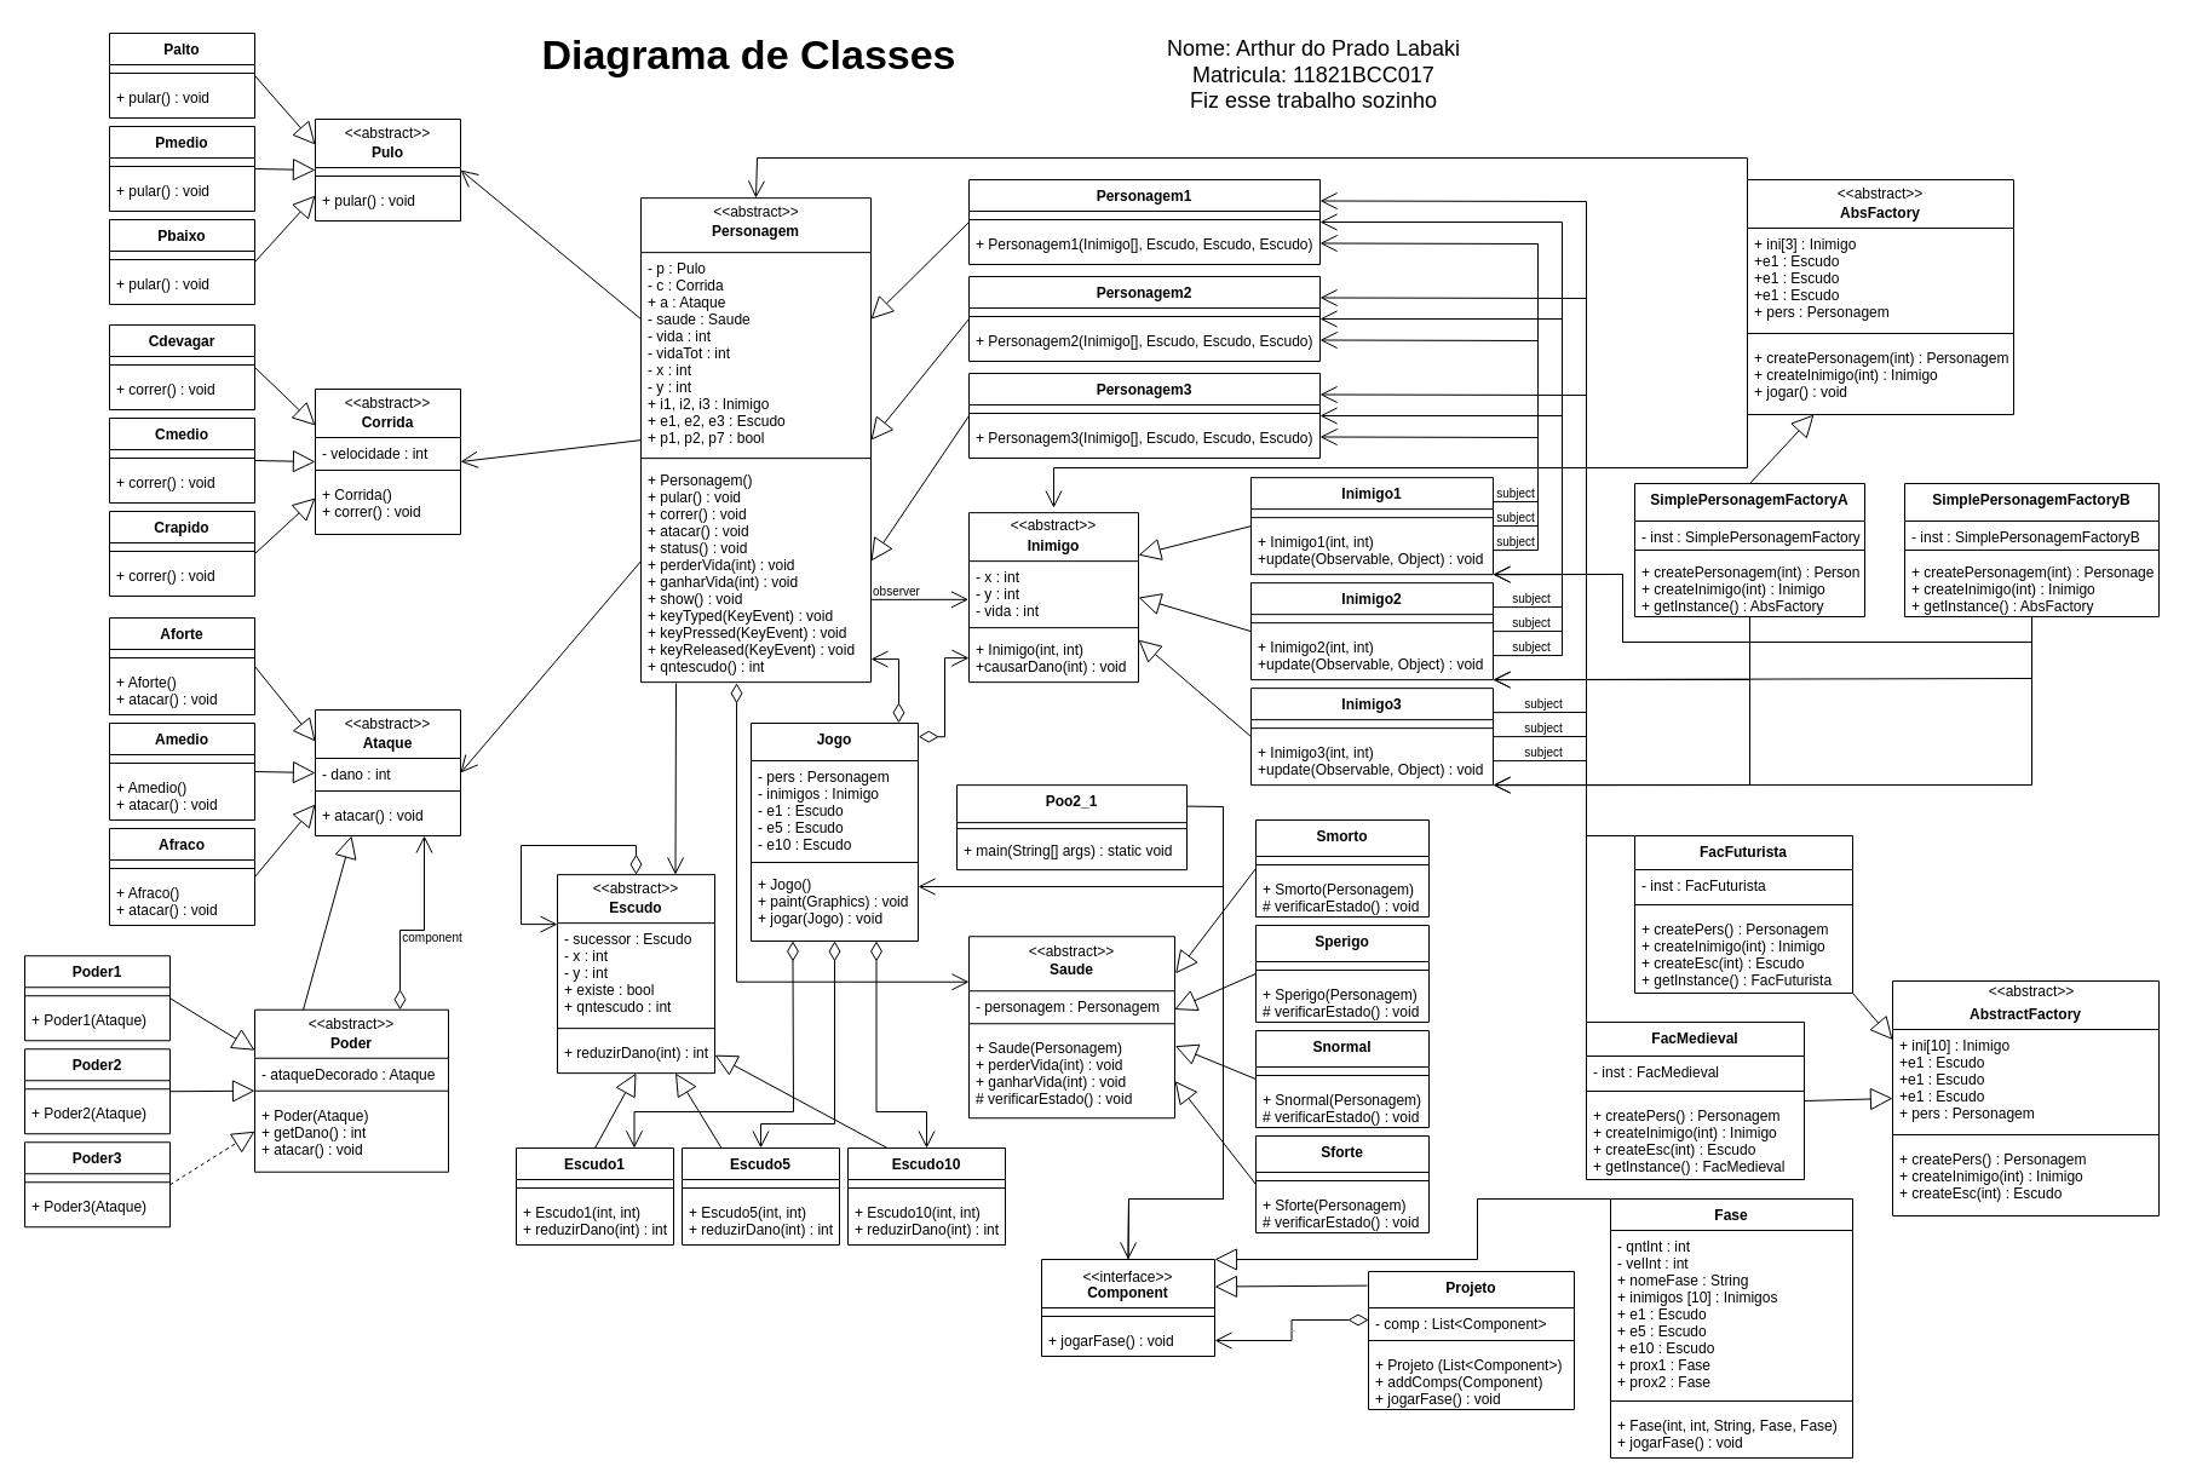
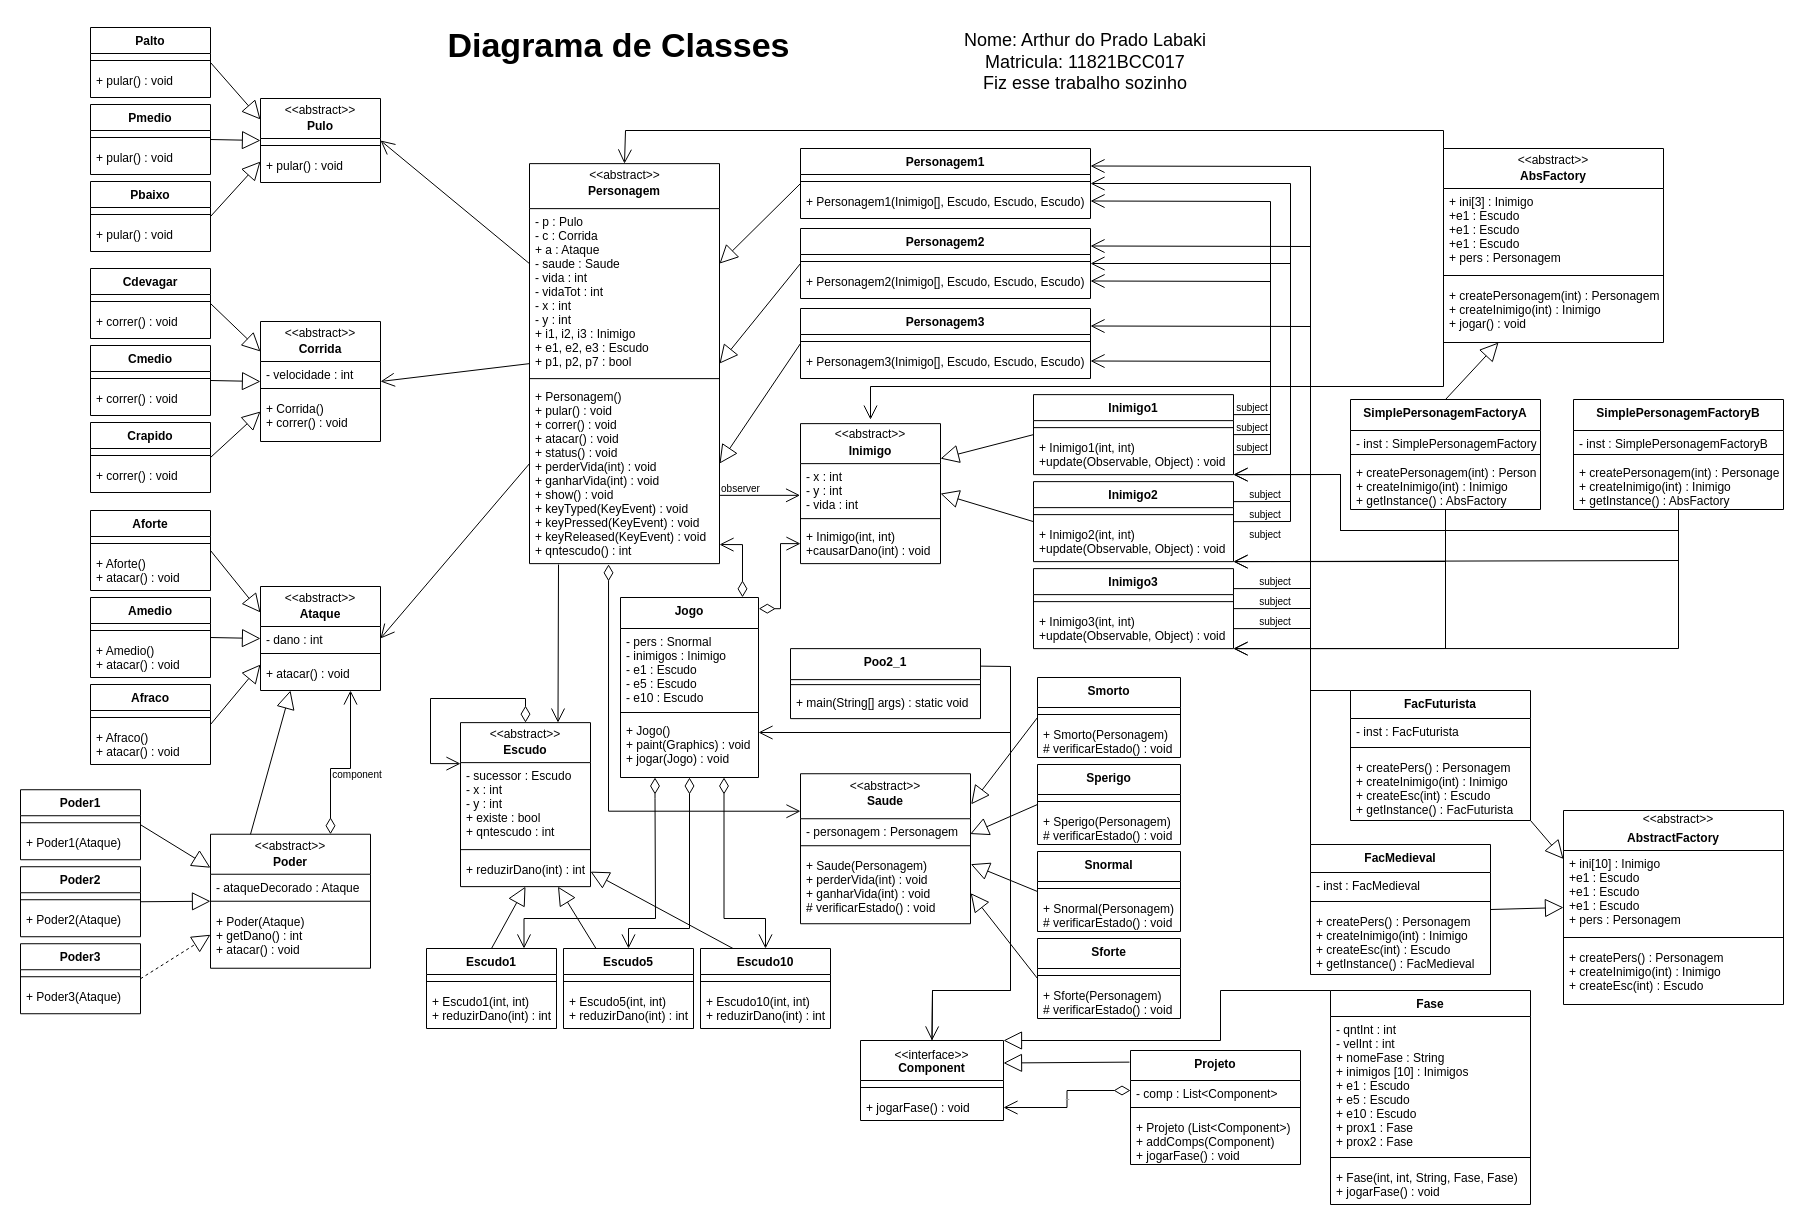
- <mxCell id="154" value="" style="endArrow=open;endFill=1;endSize=12;html=1;rounded=0;fontSize=30;exitX=1;exitY=0.75;exitDx=0;exitDy=0;entryX=1;entryY=0.5;entryDx=0;entryDy=0;" parent="1" source="78" target="108" edge="1"><mxGeometry width="160" relative="1" as="geometry"><mxPoint x="1137" y="507.63" as="sourcePoint" /><mxPoint x="1300" y="408" as="targetPoint" /><Array as="points"><mxPoint x="1290" y="541" /><mxPoint x="1290" y="343" /></Array></mxGeometry></mxCell>
- <mxCell id="144" value="" style="endArrow=block;endSize=16;endFill=0;html=1;rounded=0;fontSize=30;exitX=0;exitY=0.5;exitDx=0;exitDy=0;entryX=1;entryY=0.75;entryDx=0;entryDy=0;" parent="1" source="81" target="70" edge="1"><mxGeometry x="0.25" y="-50" width="160" relative="1" as="geometry"><mxPoint x="810" y="353" as="sourcePoint" /><mxPoint x="729" y="473.13" as="targetPoint" /><mxPoint as="offset" /></mxGeometry></mxCell>
- <mxCell id="64" value="- pers : Personagem&#10;- inimigos : Inimigo&#10;- e1 : Escudo&#10;- e5 : Escudo&#10;- e10 : Escudo" style="text;strokeColor=none;fillColor=none;align=left;verticalAlign=top;spacingLeft=4;spacingRight=4;overflow=hidden;rotatable=0;points=[[0,0.5],[1,0.5]];portConstraint=eastwest;" parent="63" vertex="1"><mxGeometry y="31" width="138" height="79" as="geometry" /></mxCell>
+ <mxCell id="64" value="- pers : Snormal&#10;- inimigos : Inimigo&#10;- e1 : Escudo&#10;- e5 : Escudo&#10;- e10 : Escudo" style="text;strokeColor=none;fillColor=none;align=left;verticalAlign=top;spacingLeft=4;spacingRight=4;overflow=hidden;rotatable=0;points=[[0,0.5],[1,0.5]];portConstraint=eastwest;" parent="63" vertex="1"><mxGeometry y="31" width="138" height="79" as="geometry" /></mxCell>
